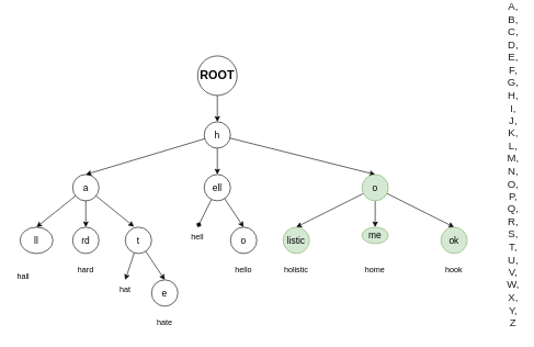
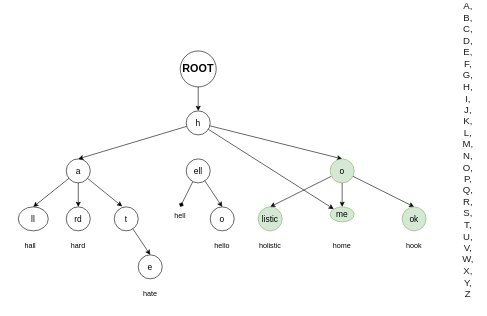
- <mxCell id="6" value="" style="edgeStyle=none;rounded=0;orthogonalLoop=1;jettySize=auto;html=1;entryX=0.5;entryY=0;entryDx=0;entryDy=0;" parent="1" source="8" target="15" edge="1"><mxGeometry relative="1" as="geometry" /></mxCell>
+ <mxCell id="6" value="" style="edgeStyle=none;rounded=0;orthogonalLoop=1;jettySize=auto;html=1;" parent="1" source="8" target="34" edge="1"><mxGeometry relative="1" as="geometry" /></mxCell>
- <mxCell id="17" style="edgeStyle=none;rounded=0;orthogonalLoop=1;jettySize=auto;html=1;entryX=0.5;entryY=0;entryDx=0;entryDy=0;" parent="1" source="18" target="29" edge="1"><mxGeometry relative="1" as="geometry"><mxPoint x="190" y="360" as="targetPoint" /></mxGeometry></mxCell>
- <mxCell id="27" value="hall" style="text;html=1;strokeColor=none;fillColor=none;align=center;verticalAlign=middle;whiteSpace=wrap;rounded=0;" parent="1" vertex="1"><mxGeometry x="5" y="340" width="60" height="30" as="geometry" /></mxCell>
+ <mxCell id="27" value="hall" style="text;html=1;strokeColor=none;fillColor=none;align=center;verticalAlign=middle;whiteSpace=wrap;rounded=0;" parent="1" vertex="1"><mxGeometry x="20" y="330" width="60" height="30" as="geometry" /></mxCell>
- <mxCell id="29" value="hat" style="text;html=1;strokeColor=none;fillColor=none;align=center;verticalAlign=middle;whiteSpace=wrap;rounded=0;" parent="1" vertex="1"><mxGeometry x="160" y="360" width="60" height="30" as="geometry" /></mxCell>
